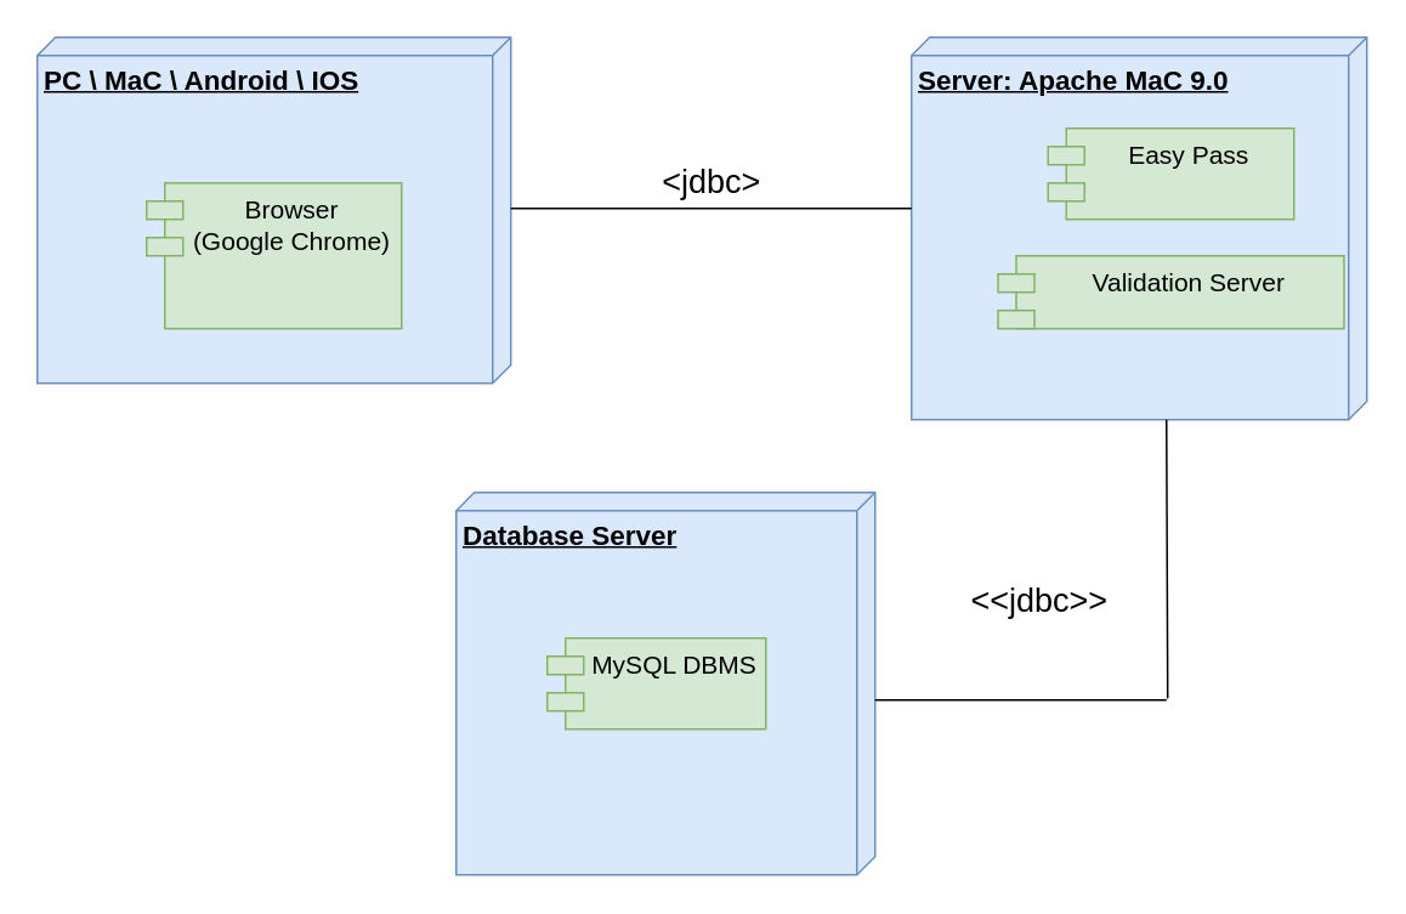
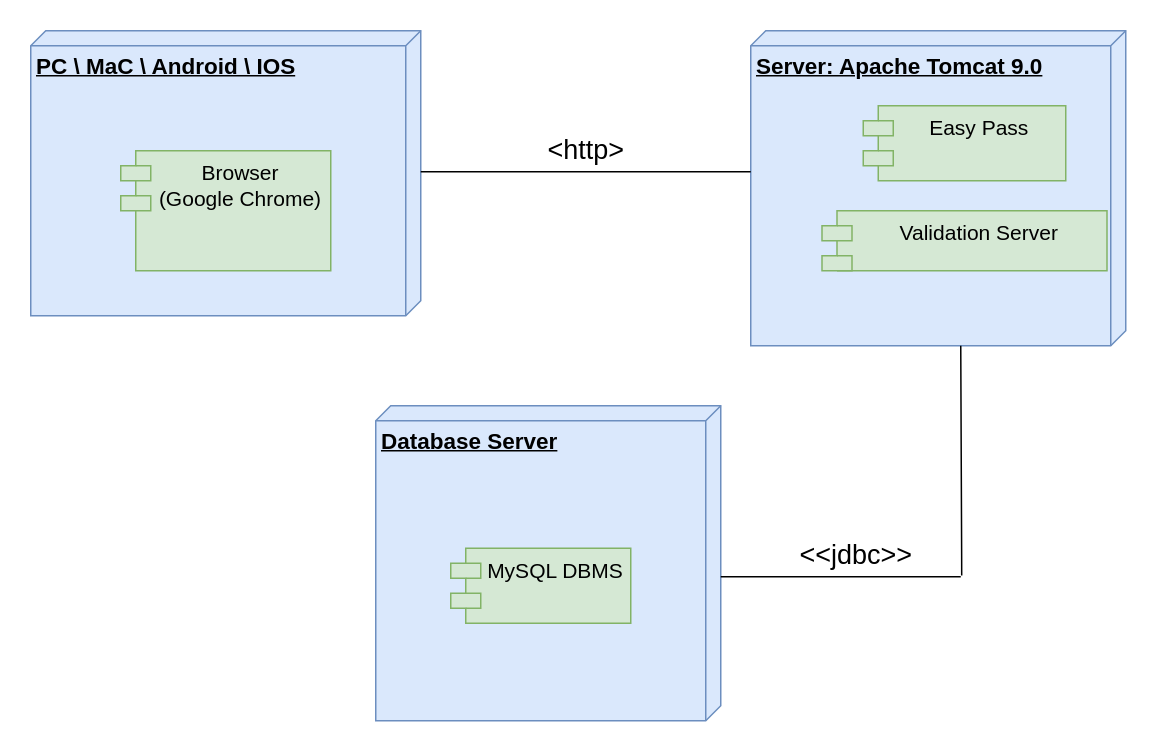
- <mxCell id="3" value="&lt;font style=&quot;font-size: 15px&quot;&gt;&lt;b&gt;Server: Apache MaC 9.0&lt;/b&gt;&lt;/font&gt;" style="verticalAlign=top;align=left;spacingTop=8;spacingLeft=2;spacingRight=12;shape=cube;size=10;direction=south;fontStyle=4;html=1;fillColor=#dae8fc;strokeColor=#6c8ebf;" parent="1" vertex="1"><mxGeometry x="500" y="20" width="250" height="210" as="geometry" /></mxCell>
+ <mxCell id="3" value="&lt;font style=&quot;font-size: 15px&quot;&gt;&lt;b&gt;Server: Apache Tomcat 9.0&lt;/b&gt;&lt;/font&gt;" style="verticalAlign=top;align=left;spacingTop=8;spacingLeft=2;spacingRight=12;shape=cube;size=10;direction=south;fontStyle=4;html=1;fillColor=#dae8fc;strokeColor=#6c8ebf;" parent="1" vertex="1"><mxGeometry x="500" y="20" width="250" height="210" as="geometry" /></mxCell>
- <mxCell id="13" value="&lt;font style=&quot;font-size: 18px&quot;&gt;&amp;lt;jdbc&amp;gt;&lt;/font&gt;" style="text;html=1;align=center;verticalAlign=middle;resizable=0;points=[];autosize=1;strokeColor=none;fillColor=none;" parent="1" vertex="1"><mxGeometry x="355" y="90" width="70" height="20" as="geometry" /></mxCell>
+ <mxCell id="13" value="&lt;font style=&quot;font-size: 18px&quot;&gt;&amp;lt;http&amp;gt;&lt;/font&gt;" style="text;html=1;align=center;verticalAlign=middle;resizable=0;points=[];autosize=1;strokeColor=none;fillColor=none;" parent="1" vertex="1"><mxGeometry x="355" y="90" width="70" height="20" as="geometry" /></mxCell>
- <mxCell id="12" value="&lt;font style=&quot;font-size: 18px&quot;&gt;&amp;lt;&amp;lt;jdbc&amp;gt;&amp;gt;&lt;/font&gt;" style="text;html=1;align=center;verticalAlign=middle;resizable=0;points=[];autosize=1;strokeColor=none;fillColor=none;" parent="1" vertex="1"><mxGeometry x="525" y="320" width="90" height="20" as="geometry" /></mxCell>
+ <mxCell id="12" value="&lt;font style=&quot;font-size: 18px&quot;&gt;&amp;lt;&amp;lt;jdbc&amp;gt;&amp;gt;&lt;/font&gt;" style="text;html=1;align=center;verticalAlign=middle;resizable=0;points=[];autosize=1;strokeColor=none;fillColor=none;" parent="1" vertex="1"><mxGeometry x="525" y="360" width="90" height="20" as="geometry" /></mxCell>
- <mxCell id="7" value="MySQL DBMS" style="shape=module;align=left;spacingLeft=20;align=center;verticalAlign=top;fontSize=14;fillColor=#d5e8d4;strokeColor=#82b366;" parent="1" vertex="1"><mxGeometry x="300" y="350" width="120" height="50" as="geometry" /></mxCell>
+ <mxCell id="7" value="MySQL DBMS" style="shape=module;align=left;spacingLeft=20;align=center;verticalAlign=top;fontSize=14;fillColor=#d5e8d4;strokeColor=#82b366;" parent="1" vertex="1"><mxGeometry x="300" y="365" width="120" height="50" as="geometry" /></mxCell>
